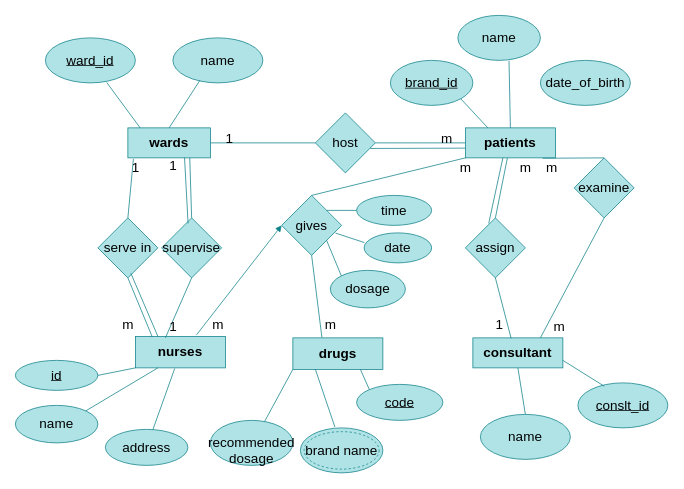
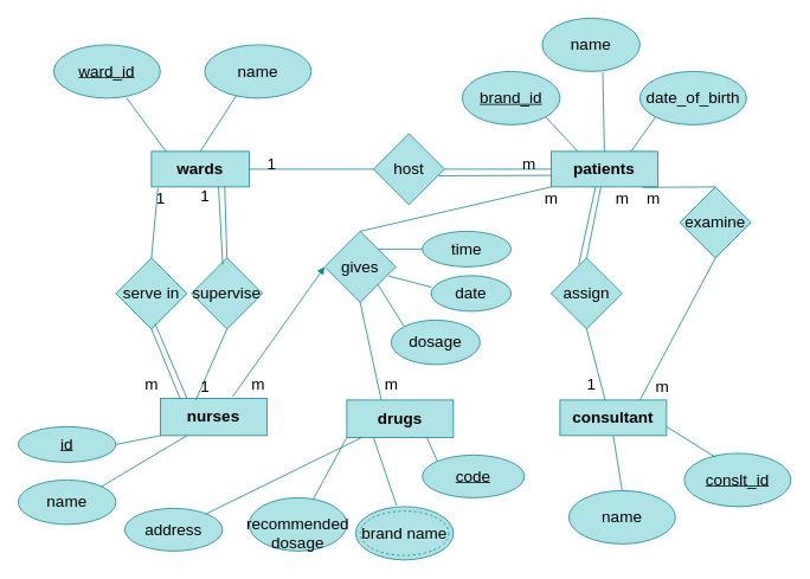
+ <mxCell id="13" value="" style="endArrow=none;html=1;rounded=0;exitX=0.75;exitY=0;exitDx=0;exitDy=0;entryX=0;entryY=1;entryDx=0;entryDy=0;fontSize=18;fillColor=#b0e3e6;strokeColor=#0e8088;" edge="1" parent="1" source="3" target="10"><mxGeometry width="50" height="50" relative="1" as="geometry"><mxPoint x="700" y="190" as="sourcePoint" /><mxPoint x="698" y="101" as="targetPoint" /></mxGeometry></mxCell>
- <mxCell id="43" value="gives" style="rhombus;whiteSpace=wrap;html=1;fontSize=18;fillColor=#b0e3e6;strokeColor=#0e8088;" vertex="1" parent="1"><mxGeometry x="375" y="260" width="80" height="80" as="geometry" /></mxCell>
+ <mxCell id="43" value="gives" style="rhombus;whiteSpace=wrap;html=1;fontSize=18;fillColor=#b0e3e6;strokeColor=#0e8088;" vertex="1" parent="1"><mxGeometry x="365" y="260" width="80" height="80" as="geometry" /></mxCell>
- <mxCell id="42" value="" style="endArrow=none;html=1;rounded=0;entryX=0.437;entryY=1.021;entryDx=0;entryDy=0;entryPerimeter=0;fontSize=18;fillColor=#b0e3e6;strokeColor=#0e8088;" edge="1" parent="1" source="39" target="36"><mxGeometry width="50" height="50" relative="1" as="geometry"><mxPoint x="220" y="580" as="sourcePoint" /><mxPoint x="270" y="530" as="targetPoint" /></mxGeometry></mxCell>
+ <mxCell id="42" value="" style="endArrow=none;html=1;rounded=0;fontSize=18;fillColor=#b0e3e6;strokeColor=#0e8088;" edge="1" parent="1" source="39" target="58"><mxGeometry width="50" height="50" relative="1" as="geometry"><mxPoint x="220" y="580" as="sourcePoint" /><mxPoint x="270" y="530" as="targetPoint" /></mxGeometry></mxCell>
